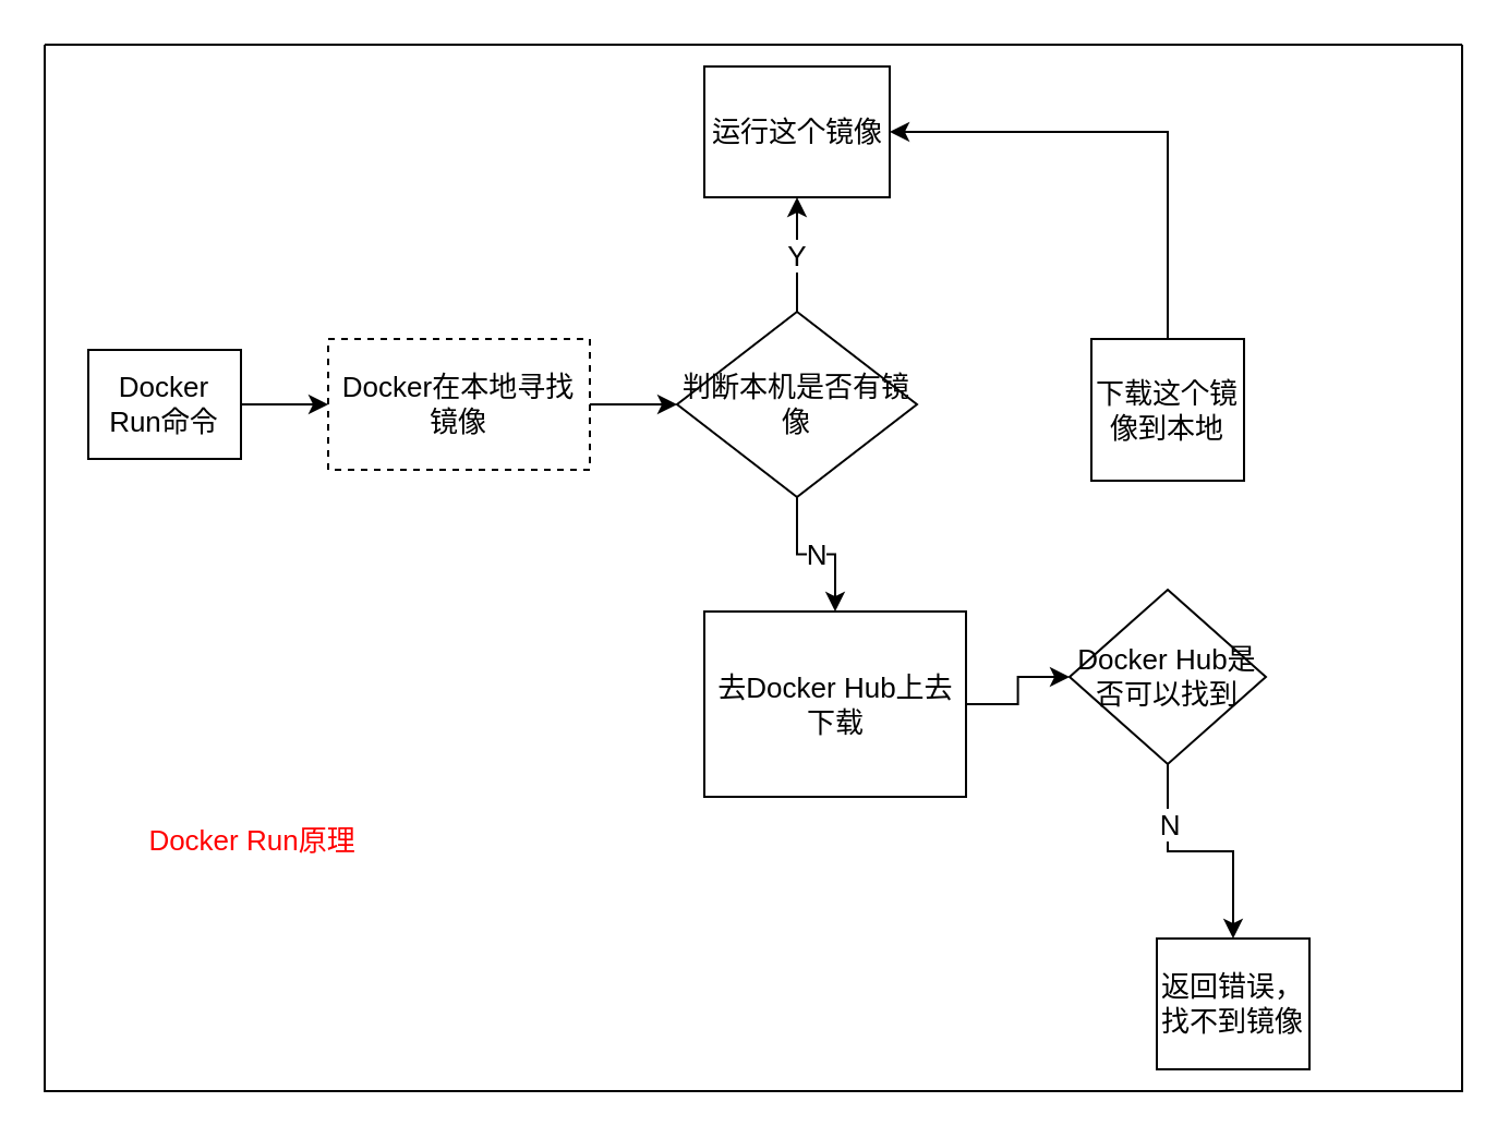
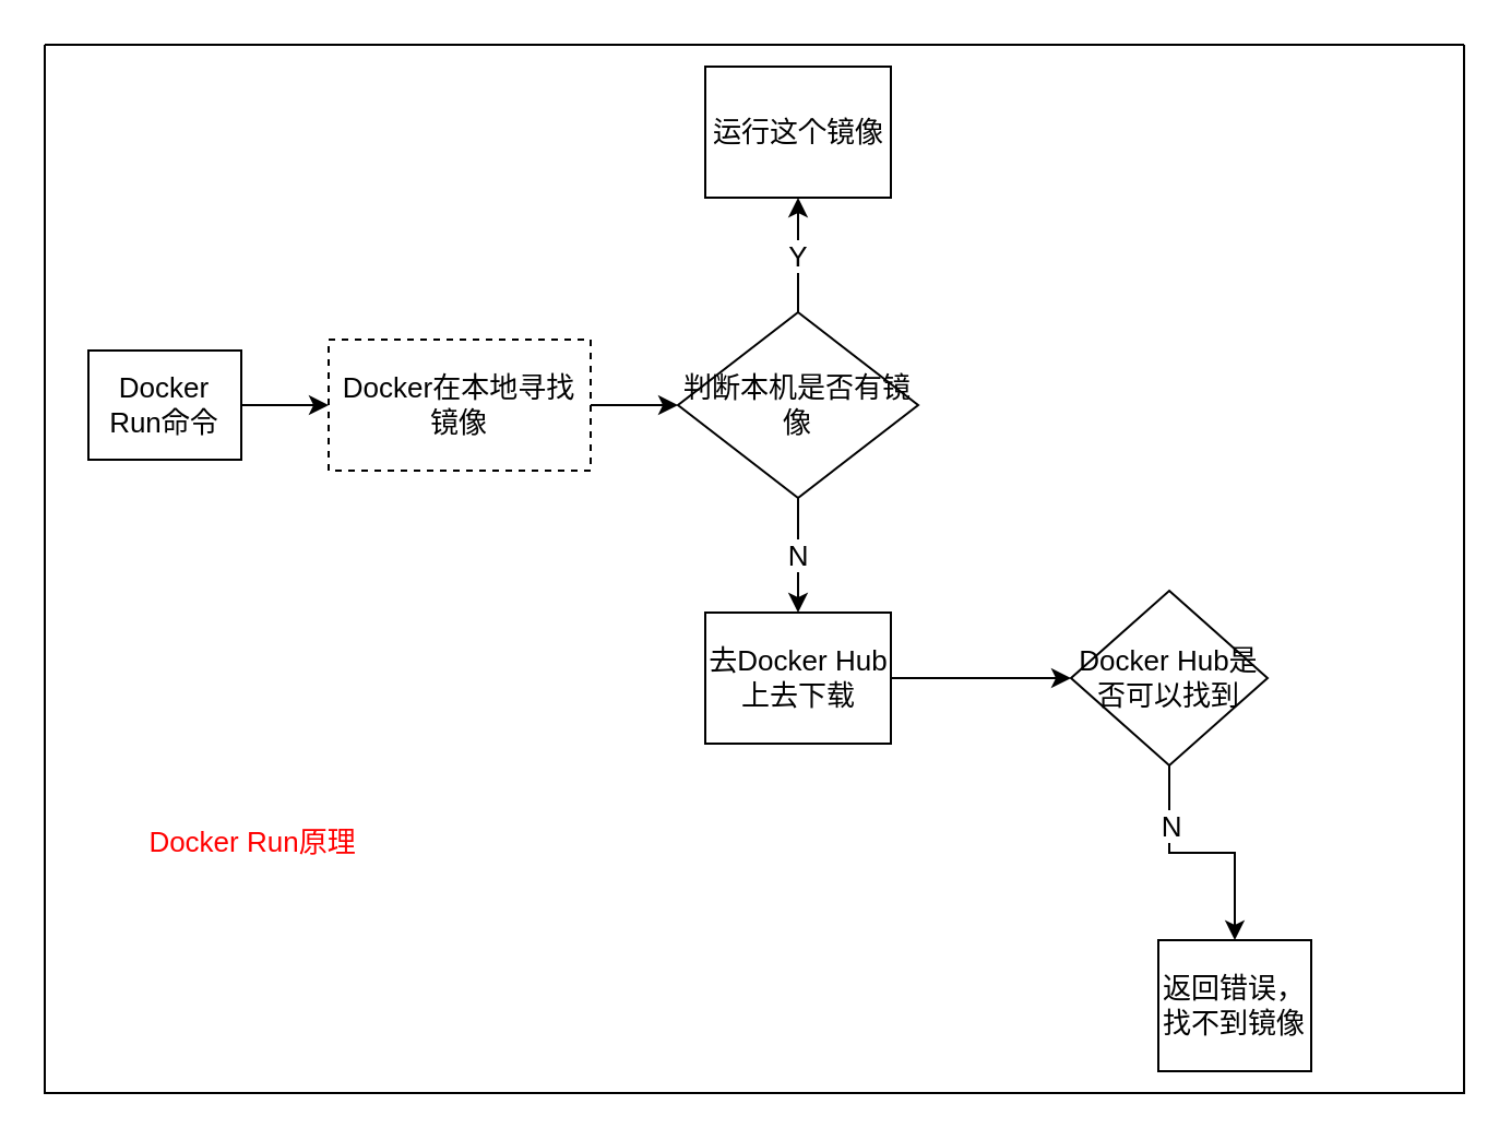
- <mxCell id="15" style="edgeStyle=orthogonalEdgeStyle;rounded=0;orthogonalLoop=1;jettySize=auto;html=1;exitX=0.5;exitY=0;exitDx=0;exitDy=0;entryX=1;entryY=0.5;entryDx=0;entryDy=0;fontSize=13;" edge="1" parent="1" source="16" target="9"><mxGeometry relative="1" as="geometry" /></mxCell>
- <mxCell id="16" value="下载这个镜像到本地" style="whiteSpace=wrap;html=1;fontSize=13;" vertex="1" parent="1"><mxGeometry x="500" y="155" width="70" height="65" as="geometry" /></mxCell>
- <mxCell id="11" value="去Docker Hub上去下载" style="whiteSpace=wrap;html=1;fontSize=13;" vertex="1" parent="1"><mxGeometry x="322.5" y="280" width="120" height="85" as="geometry" /></mxCell>
+ <mxCell id="11" value="去Docker Hub上去下载" style="whiteSpace=wrap;html=1;fontSize=13;" vertex="1" parent="1"><mxGeometry x="322.5" y="280" width="85" height="60" as="geometry" /></mxCell>
